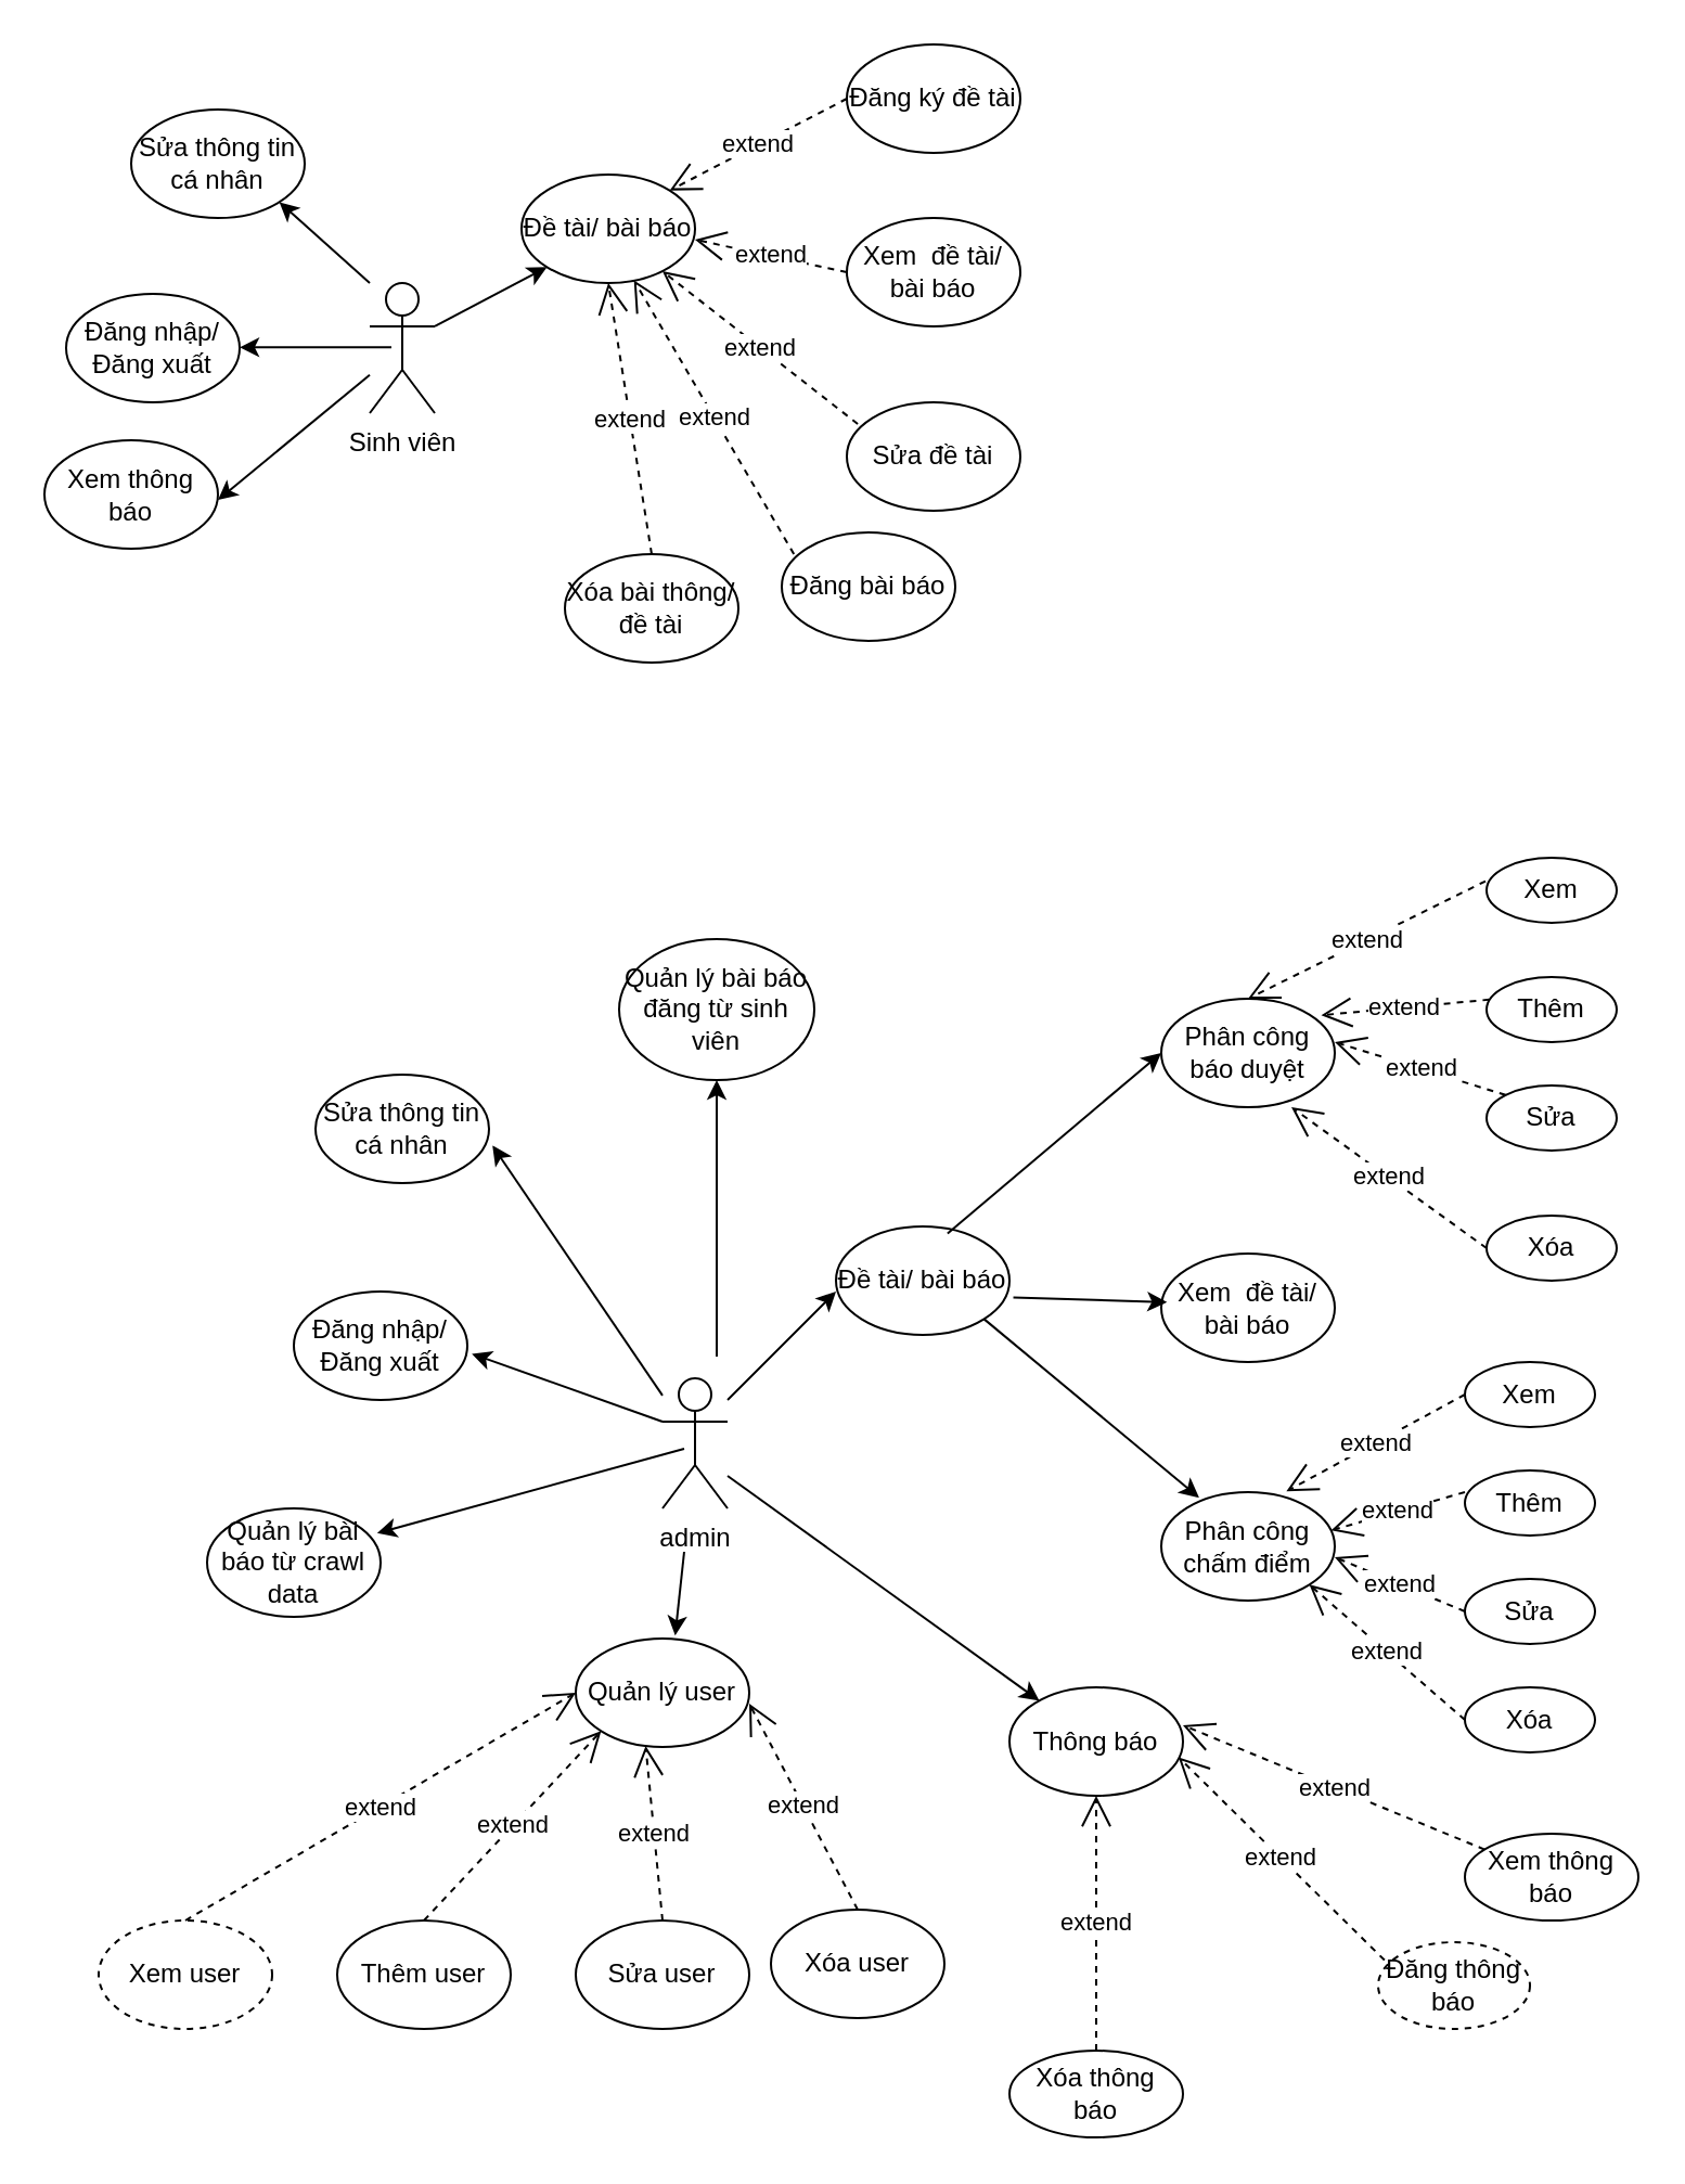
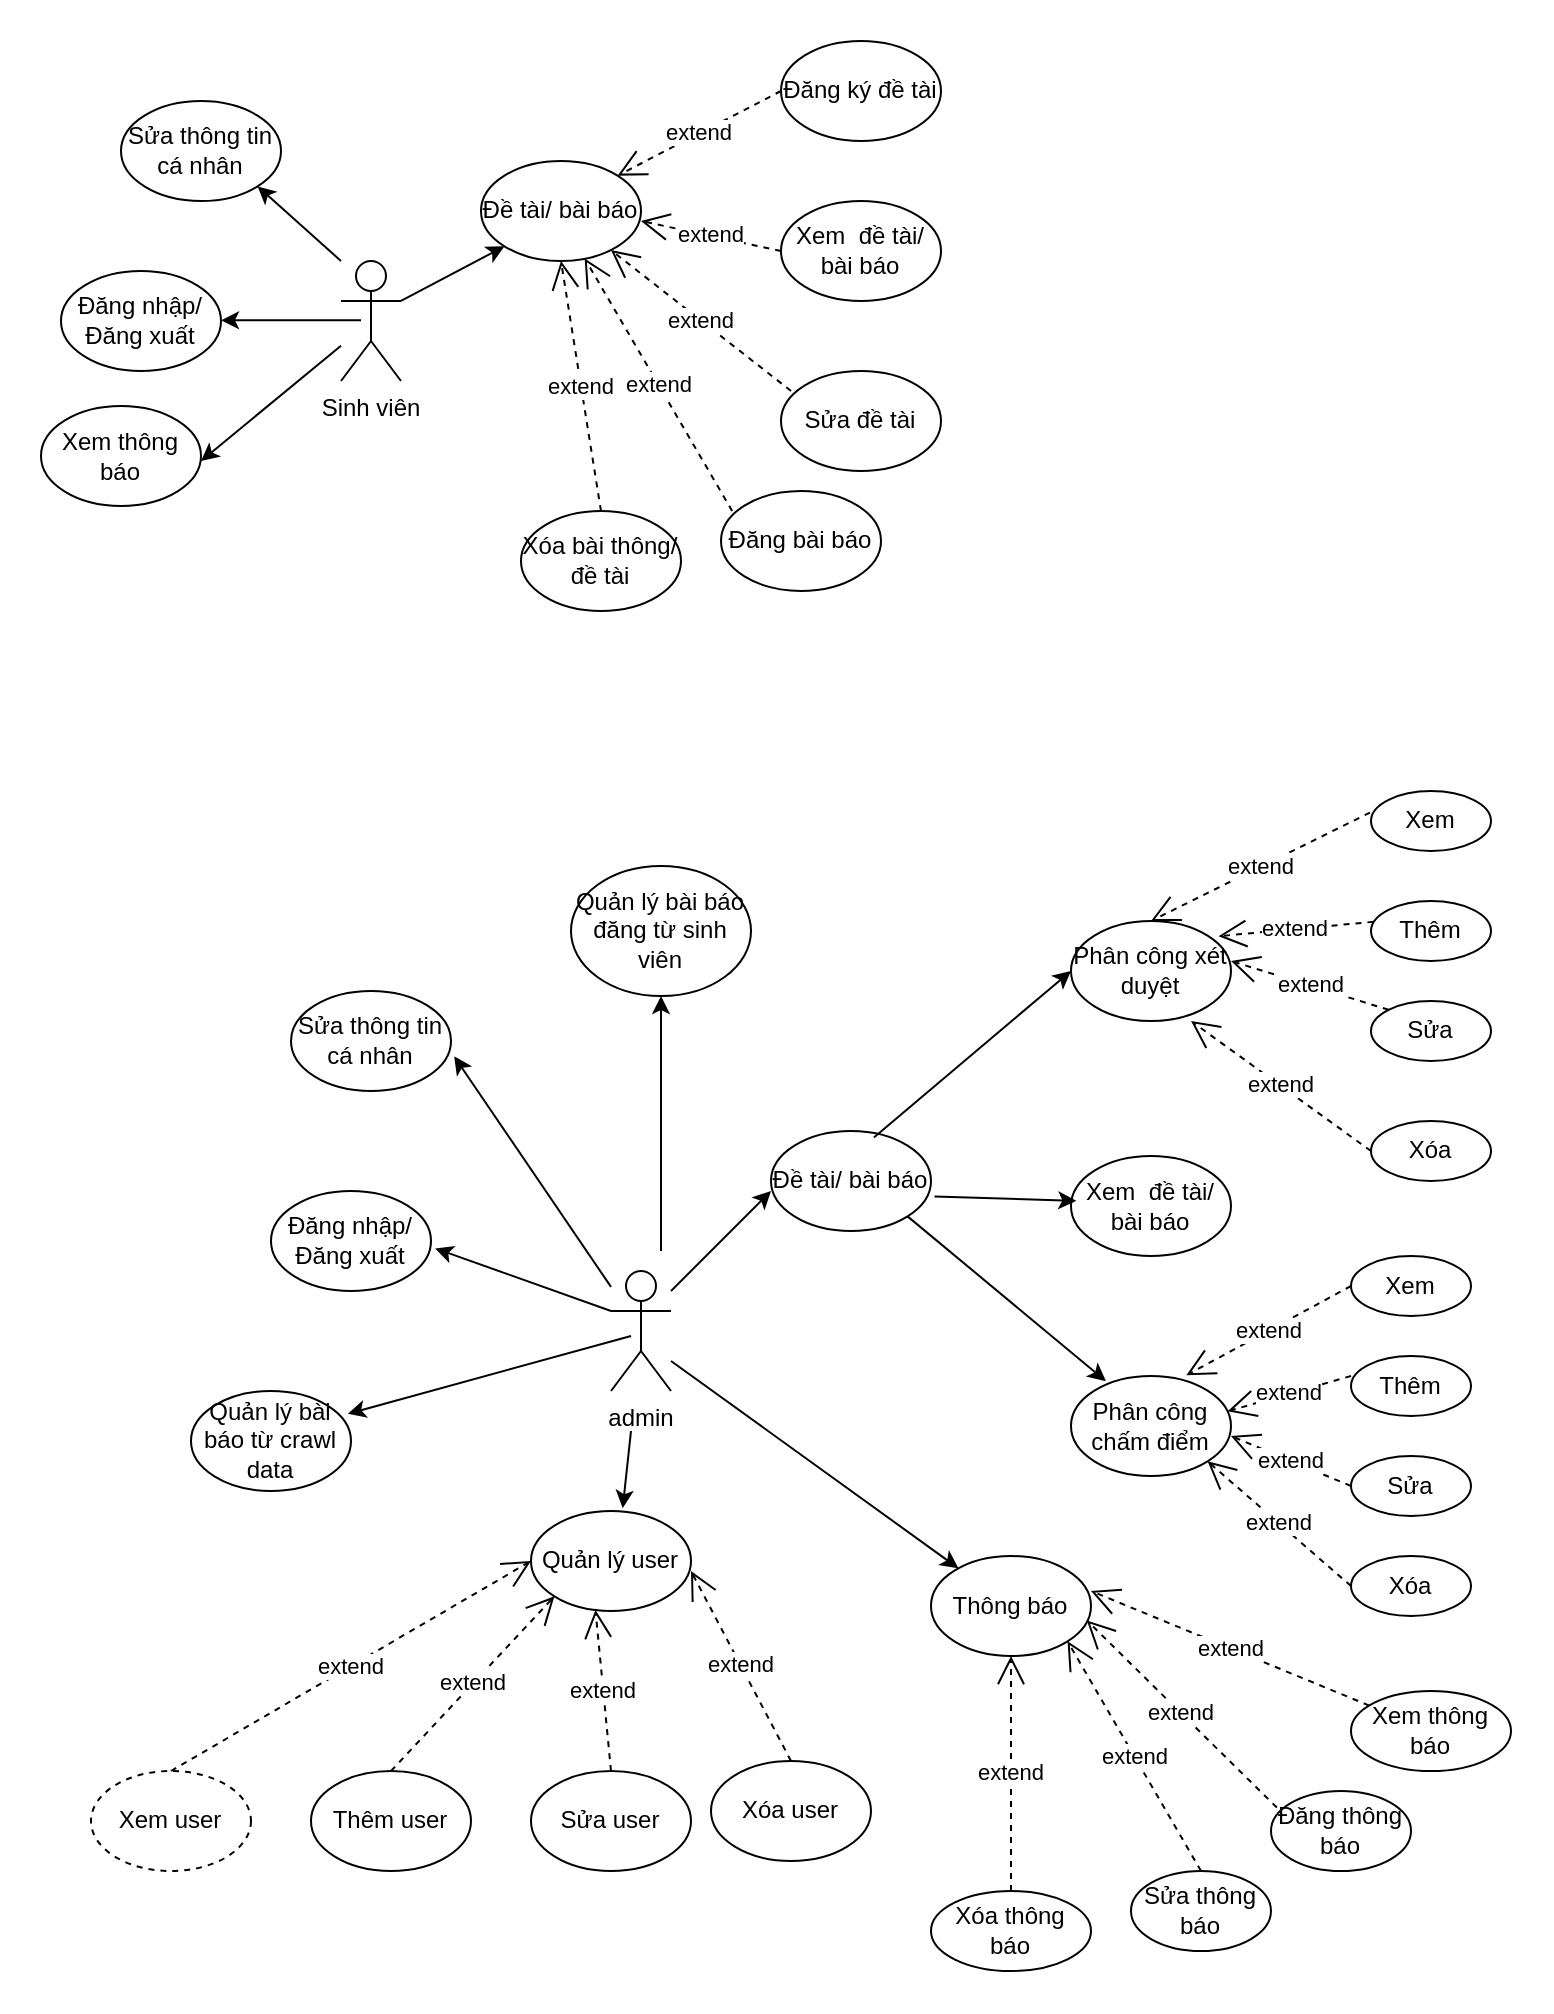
- <mxCell id="34" value="Phân công báo duyệt" style="ellipse;whiteSpace=wrap;html=1;" vertex="1" parent="1"><mxGeometry x="535" y="460" width="80" height="50" as="geometry" /></mxCell>
+ <mxCell id="34" value="Phân công xét duyệt" style="ellipse;whiteSpace=wrap;html=1;" vertex="1" parent="1"><mxGeometry x="535" y="460" width="80" height="50" as="geometry" /></mxCell>
+ <mxCell id="63" value="extend" style="endArrow=open;endSize=12;dashed=1;html=1;rounded=0;exitX=0.5;exitY=0;exitDx=0;exitDy=0;entryX=1;entryY=1;entryDx=0;entryDy=0;" edge="1" parent="1" source="60" target="56"><mxGeometry width="160" relative="1" as="geometry"><mxPoint x="574.78" y="924.5" as="sourcePoint" /><mxPoint x="574.78" y="807.5" as="targetPoint" /></mxGeometry></mxCell>
- <mxCell id="59" value="Đăng thông báo" style="ellipse;whiteSpace=wrap;html=1;dashed=1;" vertex="1" parent="1"><mxGeometry x="635" y="895" width="70" height="40" as="geometry" /></mxCell>
+ <mxCell id="59" value="Đăng thông báo" style="ellipse;whiteSpace=wrap;html=1;" vertex="1" parent="1"><mxGeometry x="635" y="895" width="70" height="40" as="geometry" /></mxCell>
+ <mxCell id="60" value="Sửa thông báo" style="ellipse;whiteSpace=wrap;html=1;" vertex="1" parent="1"><mxGeometry x="565" y="935" width="70" height="40" as="geometry" /></mxCell>
